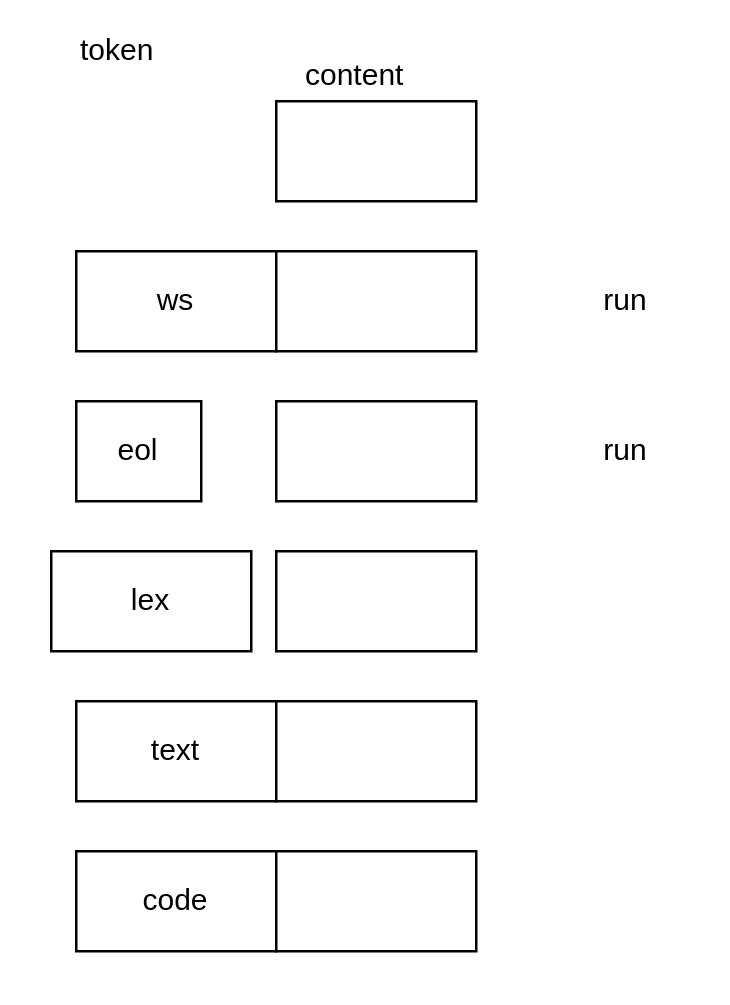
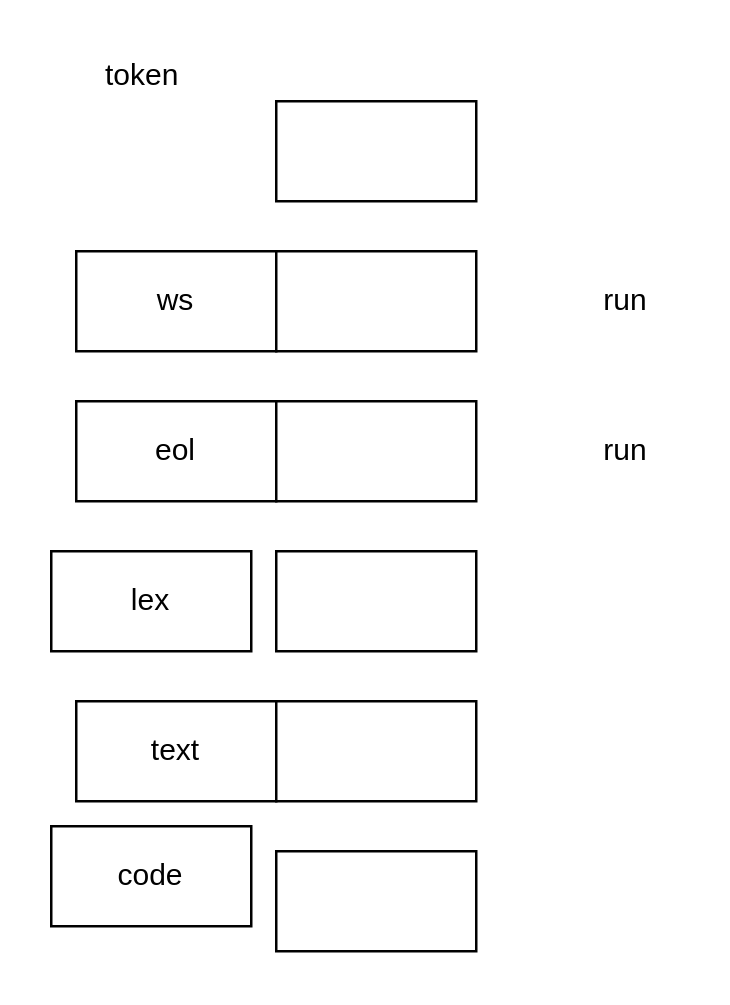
- <mxCell id="3" value="token" style="text;html=1;strokeColor=none;fillColor=none;align=left;verticalAlign=middle;whiteSpace=wrap;rounded=0;" parent="1" vertex="1"><mxGeometry x="30" y="10" width="40" height="20" as="geometry" /></mxCell>
+ <mxCell id="3" value="token" style="text;html=1;strokeColor=none;fillColor=none;align=left;verticalAlign=middle;whiteSpace=wrap;rounded=0;" parent="1" vertex="1"><mxGeometry x="40" y="20" width="40" height="20" as="geometry" /></mxCell>
- <mxCell id="4" value="content" style="text;html=1;strokeColor=none;fillColor=none;align=left;verticalAlign=middle;whiteSpace=wrap;rounded=0;" parent="1" vertex="1"><mxGeometry x="120" y="20" width="40" height="20" as="geometry" /></mxCell>
- <mxCell id="7" value="eol" style="rounded=0;whiteSpace=wrap;html=1;" parent="1" vertex="1"><mxGeometry x="30" y="160" width="50" height="40" as="geometry" /></mxCell>
+ <mxCell id="7" value="eol" style="rounded=0;whiteSpace=wrap;html=1;" parent="1" vertex="1"><mxGeometry x="30" y="160" width="80" height="40" as="geometry" /></mxCell>
- <mxCell id="15" value="code" style="rounded=0;whiteSpace=wrap;html=1;" vertex="1" parent="1"><mxGeometry x="30" y="340" width="80" height="40" as="geometry" /></mxCell>
+ <mxCell id="15" value="code" style="rounded=0;whiteSpace=wrap;html=1;" vertex="1" parent="1"><mxGeometry x="20" y="330" width="80" height="40" as="geometry" /></mxCell>
